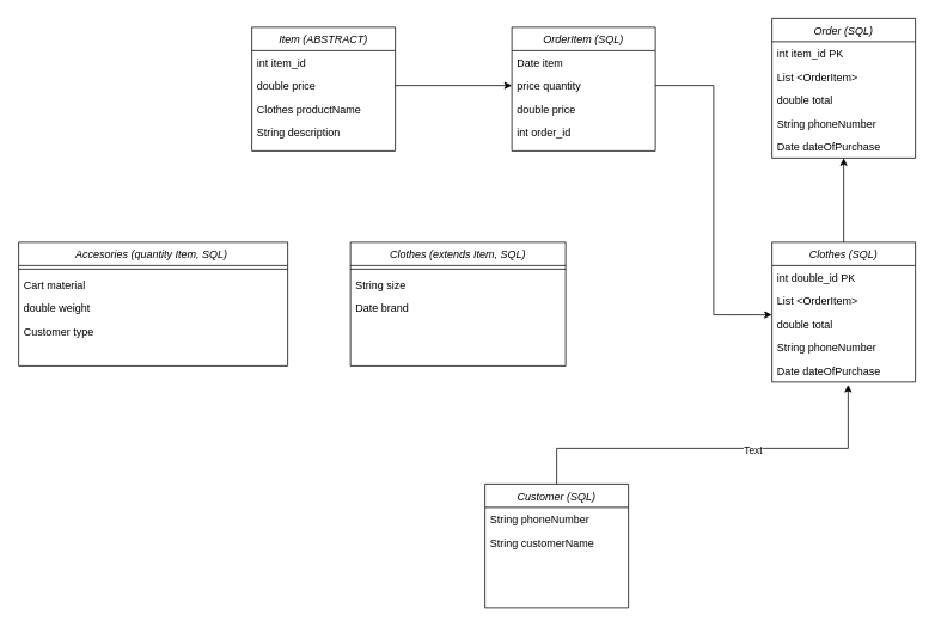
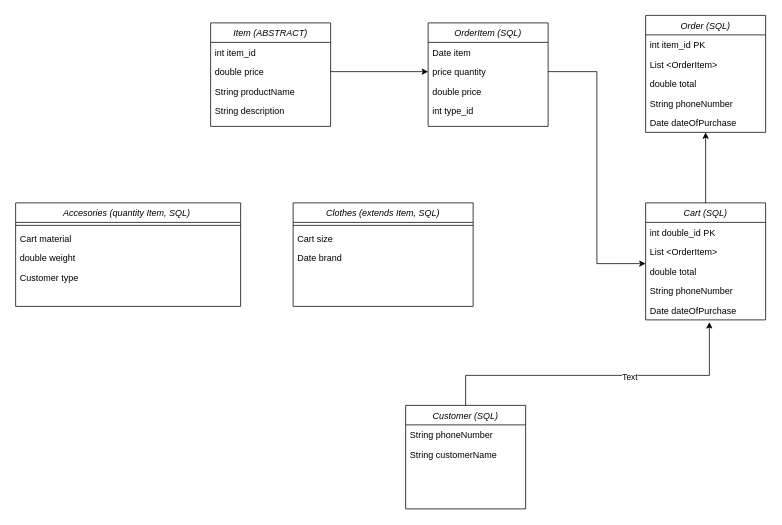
- <mxCell id="5" value="Clothes productName" style="text;align=left;verticalAlign=top;spacingLeft=4;spacingRight=4;overflow=hidden;rotatable=0;points=[[0,0.5],[1,0.5]];portConstraint=eastwest;rounded=0;shadow=0;html=0;" parent="2" vertex="1"><mxGeometry y="78" width="160" height="26" as="geometry" /></mxCell>
+ <mxCell id="5" value="String productName" style="text;align=left;verticalAlign=top;spacingLeft=4;spacingRight=4;overflow=hidden;rotatable=0;points=[[0,0.5],[1,0.5]];portConstraint=eastwest;rounded=0;shadow=0;html=0;" parent="2" vertex="1"><mxGeometry y="78" width="160" height="26" as="geometry" /></mxCell>
- <mxCell id="36" value="int order_id" style="text;align=left;verticalAlign=top;spacingLeft=4;spacingRight=4;overflow=hidden;rotatable=0;points=[[0,0.5],[1,0.5]];portConstraint=eastwest;rounded=0;shadow=0;html=0;" parent="32" vertex="1"><mxGeometry y="104" width="160" height="26" as="geometry" /></mxCell>
+ <mxCell id="36" value="int type_id" style="text;align=left;verticalAlign=top;spacingLeft=4;spacingRight=4;overflow=hidden;rotatable=0;points=[[0,0.5],[1,0.5]];portConstraint=eastwest;rounded=0;shadow=0;html=0;" parent="32" vertex="1"><mxGeometry y="104" width="160" height="26" as="geometry" /></mxCell>
- <mxCell id="23" value="Clothes (SQL)" style="swimlane;fontStyle=2;align=center;verticalAlign=top;childLayout=stackLayout;horizontal=1;startSize=26;horizontalStack=0;resizeParent=1;resizeLast=0;collapsible=1;marginBottom=0;rounded=0;shadow=0;strokeWidth=1;" parent="1" vertex="1"><mxGeometry x="860" y="270" width="160" height="156" as="geometry"><mxRectangle x="230" y="140" width="160" height="26" as="alternateBounds" /></mxGeometry></mxCell>
+ <mxCell id="23" value="Cart (SQL)" style="swimlane;fontStyle=2;align=center;verticalAlign=top;childLayout=stackLayout;horizontal=1;startSize=26;horizontalStack=0;resizeParent=1;resizeLast=0;collapsible=1;marginBottom=0;rounded=0;shadow=0;strokeWidth=1;" parent="1" vertex="1"><mxGeometry x="860" y="270" width="160" height="156" as="geometry"><mxRectangle x="230" y="140" width="160" height="26" as="alternateBounds" /></mxGeometry></mxCell>
- <mxCell id="9" value="String size" style="text;align=left;verticalAlign=top;spacingLeft=4;spacingRight=4;overflow=hidden;rotatable=0;points=[[0,0.5],[1,0.5]];portConstraint=eastwest;rounded=0;shadow=0;html=0;" parent="7" vertex="1"><mxGeometry y="34" width="240" height="26" as="geometry" /></mxCell>
+ <mxCell id="9" value="Cart size" style="text;align=left;verticalAlign=top;spacingLeft=4;spacingRight=4;overflow=hidden;rotatable=0;points=[[0,0.5],[1,0.5]];portConstraint=eastwest;rounded=0;shadow=0;html=0;" parent="7" vertex="1"><mxGeometry y="34" width="240" height="26" as="geometry" /></mxCell>
